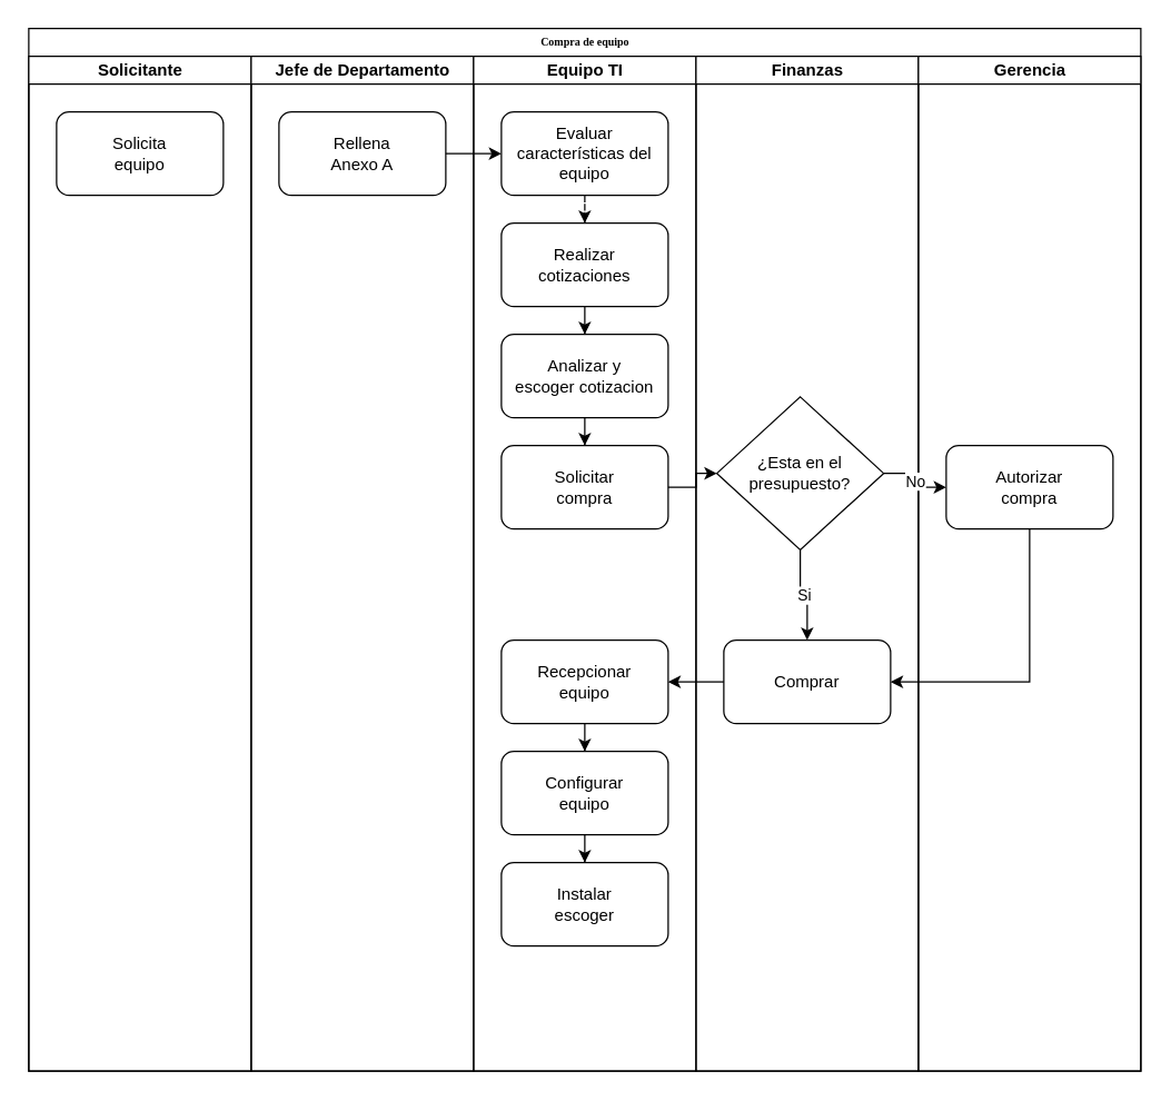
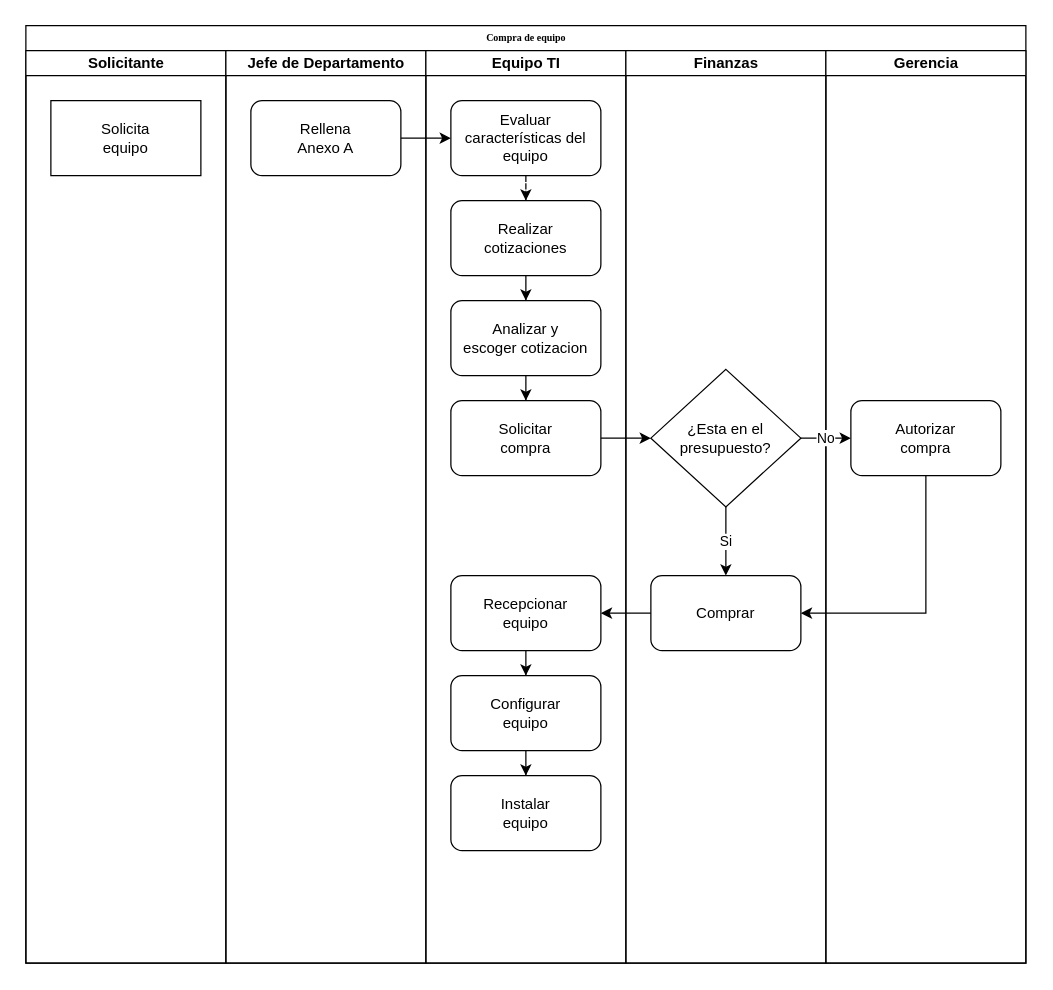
- <mxCell id="4" value="Solicita&lt;br&gt;equipo" style="rounded=1;whiteSpace=wrap;html=1;" vertex="1" parent="3"><mxGeometry x="20" y="40" width="120" height="60" as="geometry" /></mxCell>
+ <mxCell id="4" value="Solicita&lt;br&gt;equipo" style="whiteSpace=wrap;html=1;rounded=0;" vertex="1" parent="3"><mxGeometry x="20" y="40" width="120" height="60" as="geometry" /></mxCell>
- <mxCell id="28" value="¿Esta en el&lt;br&gt;presupuesto?" style="rhombus;whiteSpace=wrap;html=1;align=center;" vertex="1" parent="25"><mxGeometry x="15" y="245" width="120" height="110" as="geometry" /></mxCell>
+ <mxCell id="28" value="¿Esta en el&lt;br&gt;presupuesto?" style="rhombus;whiteSpace=wrap;html=1;align=center;" vertex="1" parent="25"><mxGeometry x="20" y="255" width="120" height="110" as="geometry" /></mxCell>
- <mxCell id="24" value="Instalar&lt;br&gt;escoger" style="rounded=1;whiteSpace=wrap;html=1;" vertex="1" parent="12"><mxGeometry x="20" y="580" width="120" height="60" as="geometry" /></mxCell>
+ <mxCell id="24" value="Instalar&lt;br&gt;equipo" style="rounded=1;whiteSpace=wrap;html=1;" vertex="1" parent="12"><mxGeometry x="20" y="580" width="120" height="60" as="geometry" /></mxCell>
